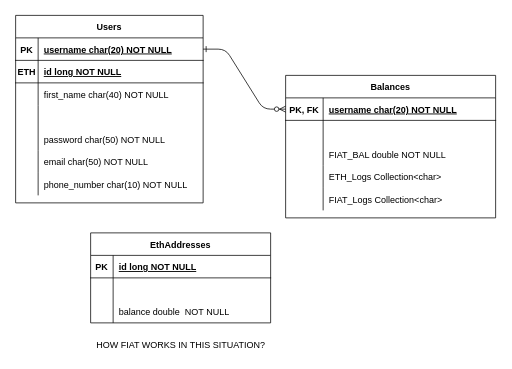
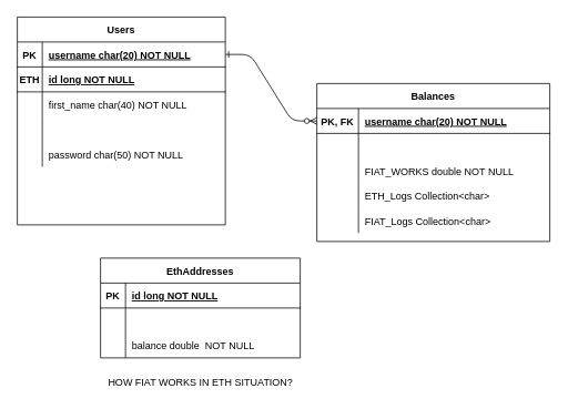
- <mxCell id="31" value="FIAT_BAL double NOT NULL" style="shape=partialRectangle;connectable=0;fillColor=none;top=0;left=0;bottom=0;right=0;align=left;spacingLeft=6;overflow=hidden;" parent="29" vertex="1"><mxGeometry x="50" width="230" height="30" as="geometry"><mxRectangle width="230" height="30" as="alternateBounds" /></mxGeometry></mxCell>
+ <mxCell id="31" value="FIAT_WORKS double NOT NULL" style="shape=partialRectangle;connectable=0;fillColor=none;top=0;left=0;bottom=0;right=0;align=left;spacingLeft=6;overflow=hidden;" parent="29" vertex="1"><mxGeometry x="50" width="230" height="30" as="geometry"><mxRectangle width="230" height="30" as="alternateBounds" /></mxGeometry></mxCell>
- <mxCell id="19" value="email char(50) NOT NULL" style="shape=partialRectangle;overflow=hidden;connectable=0;fillColor=none;top=0;left=0;bottom=0;right=0;align=left;spacingLeft=6;" parent="17" vertex="1"><mxGeometry x="30" width="220" height="30" as="geometry"><mxRectangle width="220" height="30" as="alternateBounds" /></mxGeometry></mxCell>
- <mxCell id="22" value="phone_number char(10) NOT NULL" style="shape=partialRectangle;overflow=hidden;connectable=0;fillColor=none;top=0;left=0;bottom=0;right=0;align=left;spacingLeft=6;" parent="20" vertex="1"><mxGeometry x="30" width="220" height="30" as="geometry"><mxRectangle width="220" height="30" as="alternateBounds" /></mxGeometry></mxCell>
- <mxCell id="48" value="HOW FIAT WORKS IN THIS SITUATION?" style="text;html=1;align=center;verticalAlign=middle;resizable=0;points=[];autosize=1;strokeColor=none;fillColor=none;" parent="1" vertex="1"><mxGeometry x="120" y="450" width="240" height="20" as="geometry" /></mxCell>
+ <mxCell id="48" value="HOW FIAT WORKS IN ETH SITUATION?" style="text;html=1;align=center;verticalAlign=middle;resizable=0;points=[];autosize=1;strokeColor=none;fillColor=none;" parent="1" vertex="1"><mxGeometry x="120" y="450" width="240" height="20" as="geometry" /></mxCell>
